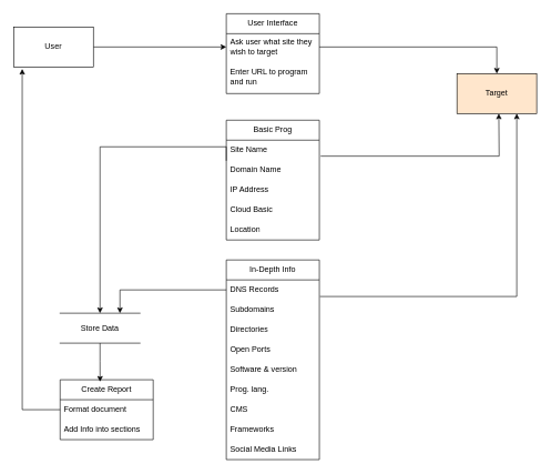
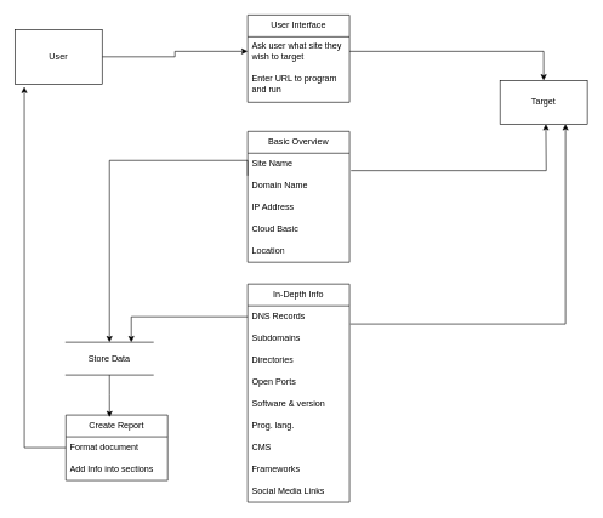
- <mxCell id="7" value="User" style="rounded=0;whiteSpace=wrap;html=1;" vertex="1" parent="1"><mxGeometry x="20" y="40" width="120" height="60" as="geometry" /></mxCell>
+ <mxCell id="7" value="User" style="rounded=0;whiteSpace=wrap;html=1;" vertex="1" parent="1"><mxGeometry x="20" y="40" width="120" height="75" as="geometry" /></mxCell>
- <mxCell id="8" value="Target" style="rounded=0;whiteSpace=wrap;html=1;fillColor=#ffe6cc;" vertex="1" parent="1"><mxGeometry x="687" y="110" width="120" height="60" as="geometry" /></mxCell>
+ <mxCell id="8" value="Target" style="rounded=0;whiteSpace=wrap;html=1;" vertex="1" parent="1"><mxGeometry x="687" y="110" width="120" height="60" as="geometry" /></mxCell>
- <mxCell id="9" value="Basic Prog" style="swimlane;fontStyle=0;childLayout=stackLayout;horizontal=1;startSize=30;horizontalStack=0;resizeParent=1;resizeParentMax=0;resizeLast=0;collapsible=1;marginBottom=0;whiteSpace=wrap;html=1;" vertex="1" parent="1"><mxGeometry x="340" y="180" width="140" height="180" as="geometry" /></mxCell>
+ <mxCell id="9" value="Basic Overview" style="swimlane;fontStyle=0;childLayout=stackLayout;horizontal=1;startSize=30;horizontalStack=0;resizeParent=1;resizeParentMax=0;resizeLast=0;collapsible=1;marginBottom=0;whiteSpace=wrap;html=1;" vertex="1" parent="1"><mxGeometry x="340" y="180" width="140" height="180" as="geometry" /></mxCell>
